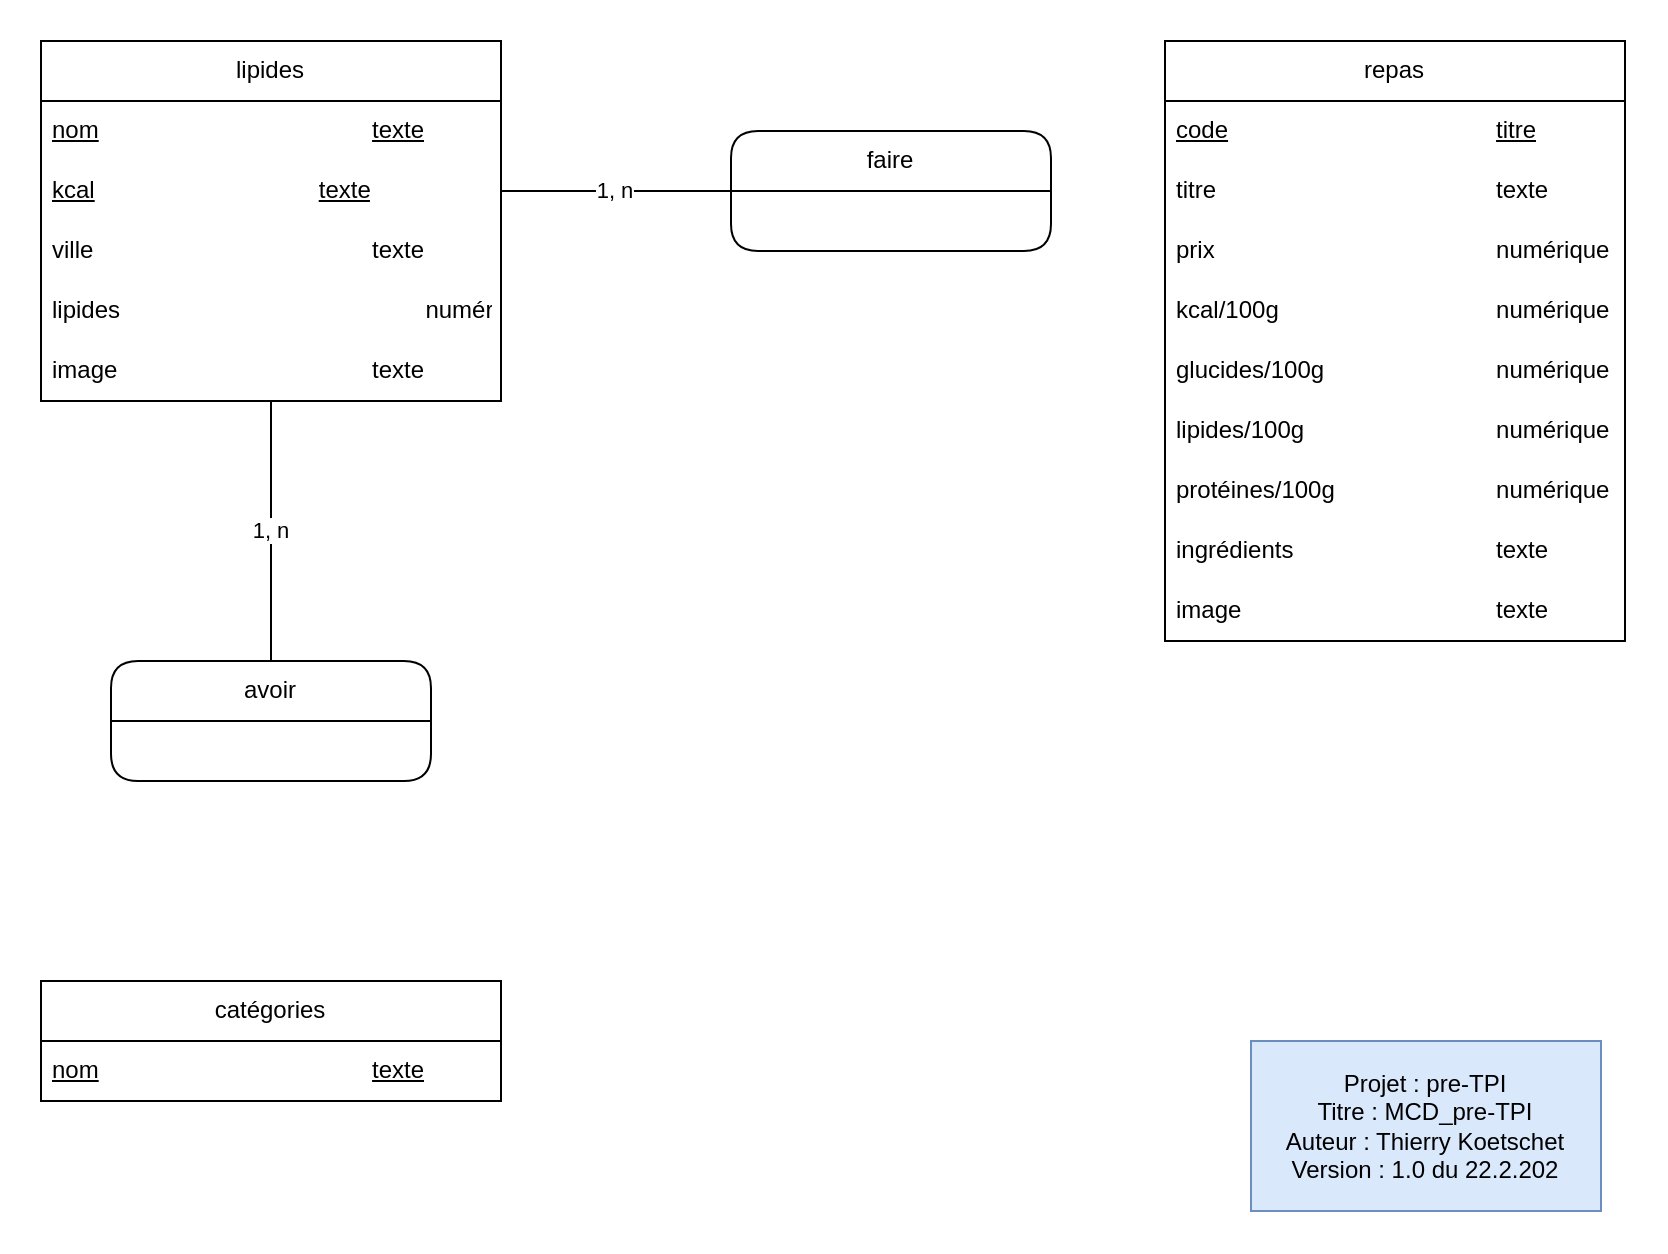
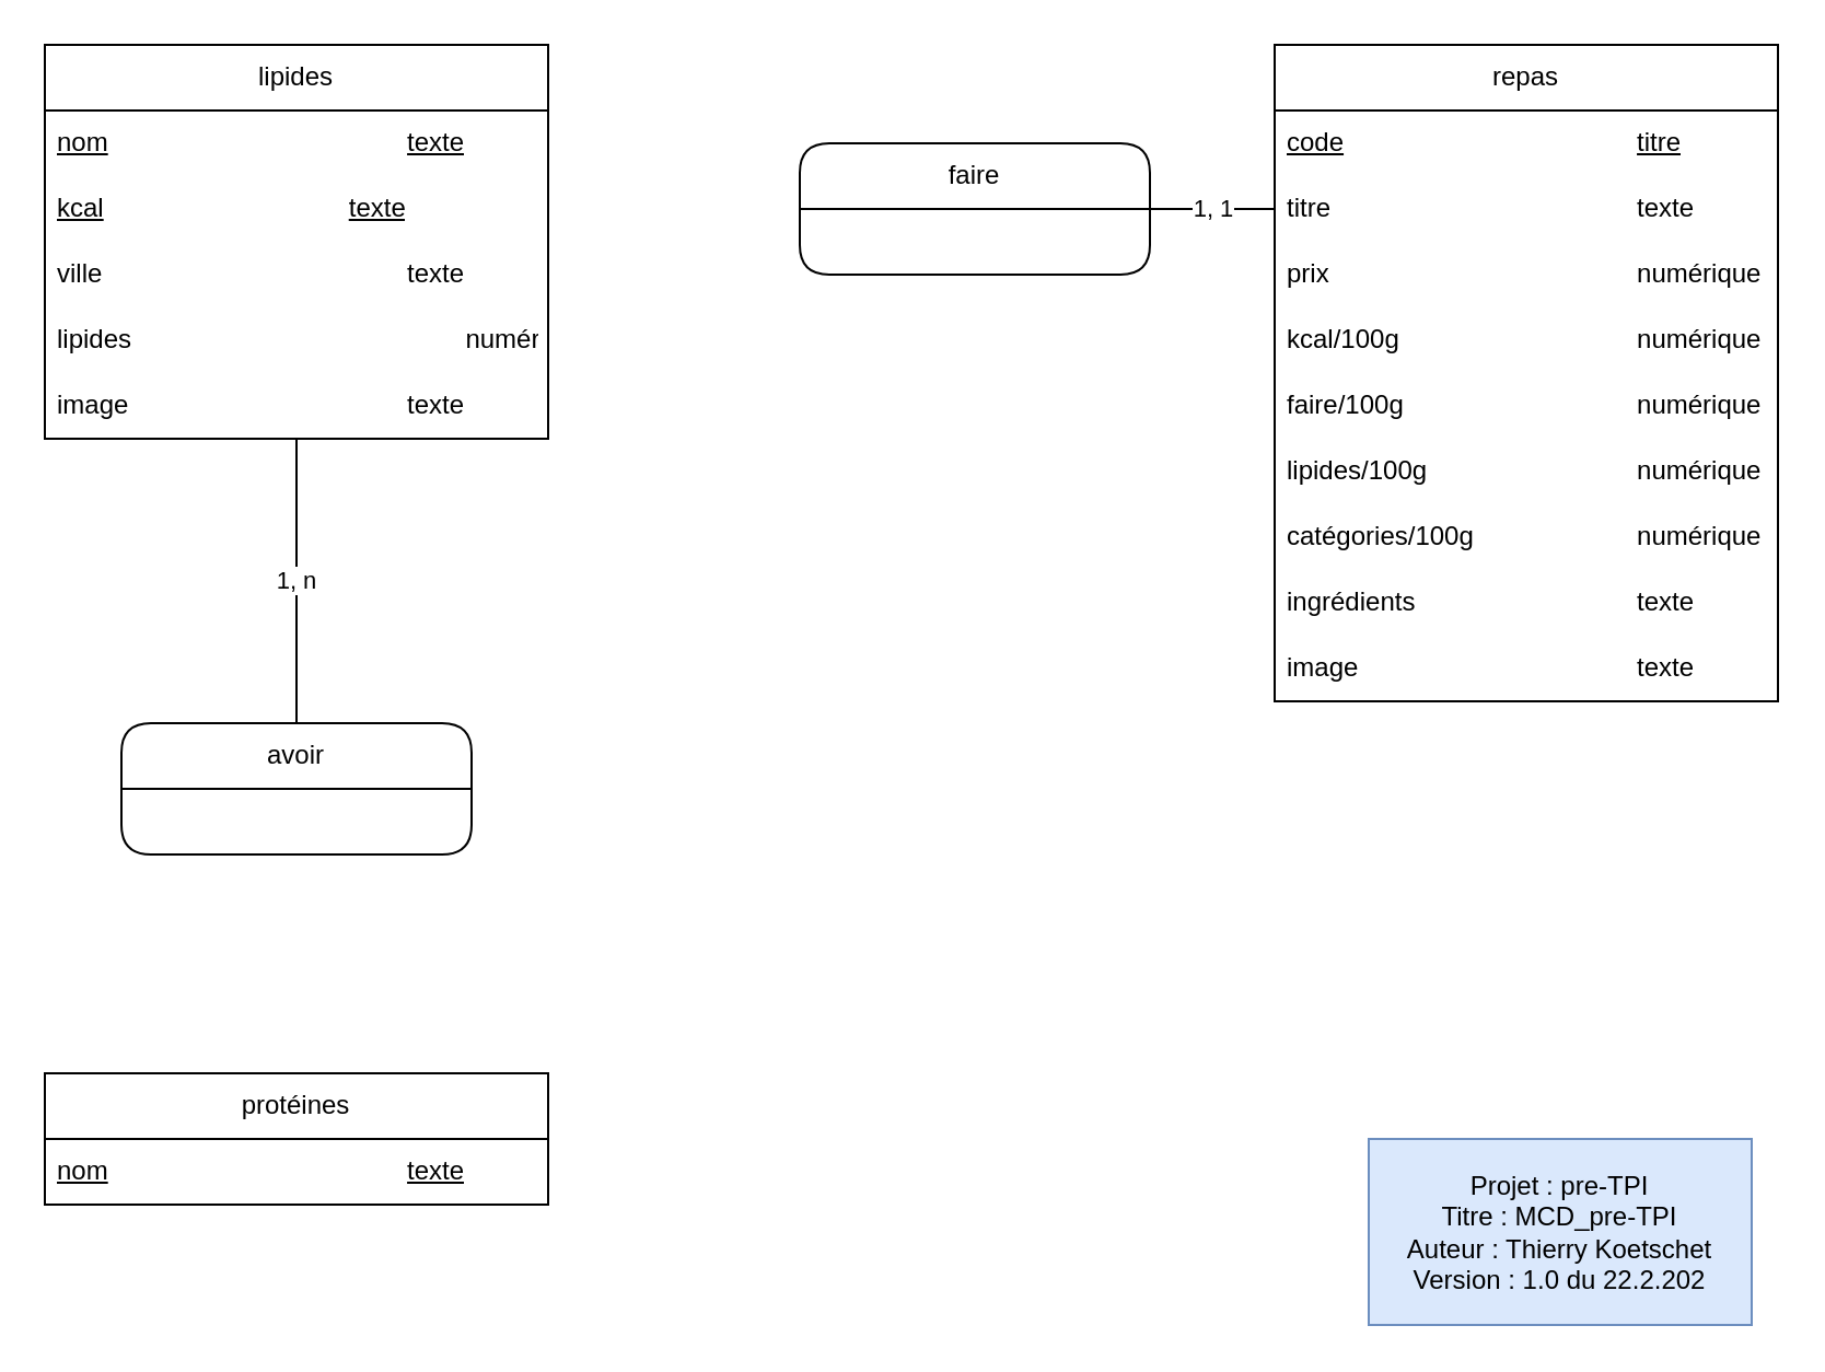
- <mxCell id="23" value="1, n" style="edgeStyle=orthogonalEdgeStyle;rounded=0;orthogonalLoop=1;jettySize=auto;html=1;exitX=0;exitY=0.5;exitDx=0;exitDy=0;entryX=1;entryY=0.5;entryDx=0;entryDy=0;endArrow=none;endFill=0;" parent="1" source="25" target="4" edge="1"><mxGeometry relative="1" as="geometry" /></mxCell>
+ <mxCell id="24" value="1, 1" style="edgeStyle=orthogonalEdgeStyle;rounded=0;orthogonalLoop=1;jettySize=auto;html=1;exitX=1;exitY=0.5;exitDx=0;exitDy=0;entryX=0;entryY=0.5;entryDx=0;entryDy=0;endArrow=none;endFill=0;" parent="1" source="25" target="10" edge="1"><mxGeometry relative="1" as="geometry" /></mxCell>
- <mxCell id="13" value="glucides/100g&lt;span style=&quot;white-space: pre;&quot;&gt;&#09;&lt;/span&gt;&lt;span style=&quot;white-space: pre;&quot;&gt;&#09;&lt;/span&gt;&lt;span style=&quot;white-space: pre;&quot;&gt;&#09;&lt;/span&gt;&lt;span style=&quot;white-space: pre;&quot;&gt;&#09;&lt;/span&gt;numérique" style="text;strokeColor=none;fillColor=none;align=left;verticalAlign=middle;spacingLeft=4;spacingRight=4;overflow=hidden;points=[[0,0.5],[1,0.5]];portConstraint=eastwest;rotatable=0;whiteSpace=wrap;html=1;" parent="8" vertex="1"><mxGeometry y="150" width="230" height="30" as="geometry" /></mxCell>
+ <mxCell id="13" value="faire/100g&lt;span style=&quot;white-space: pre;&quot;&gt;&#09;&lt;/span&gt;&lt;span style=&quot;white-space: pre;&quot;&gt;&#09;&lt;/span&gt;&lt;span style=&quot;white-space: pre;&quot;&gt;&#09;&lt;/span&gt;&lt;span style=&quot;white-space: pre;&quot;&gt;&#09;&lt;/span&gt;numérique" style="text;strokeColor=none;fillColor=none;align=left;verticalAlign=middle;spacingLeft=4;spacingRight=4;overflow=hidden;points=[[0,0.5],[1,0.5]];portConstraint=eastwest;rotatable=0;whiteSpace=wrap;html=1;" parent="8" vertex="1"><mxGeometry y="150" width="230" height="30" as="geometry" /></mxCell>
- <mxCell id="15" value="protéines/100g&lt;span style=&quot;white-space: pre;&quot;&gt;&#09;&lt;/span&gt;&lt;span style=&quot;white-space: pre;&quot;&gt;&#09;&lt;/span&gt;&lt;span style=&quot;white-space: pre;&quot;&gt;&#09;&lt;/span&gt;numérique" style="text;strokeColor=none;fillColor=none;align=left;verticalAlign=middle;spacingLeft=4;spacingRight=4;overflow=hidden;points=[[0,0.5],[1,0.5]];portConstraint=eastwest;rotatable=0;whiteSpace=wrap;html=1;" parent="8" vertex="1"><mxGeometry y="210" width="230" height="30" as="geometry" /></mxCell>
+ <mxCell id="15" value="catégories/100g&lt;span style=&quot;white-space: pre;&quot;&gt;&#09;&lt;/span&gt;&lt;span style=&quot;white-space: pre;&quot;&gt;&#09;&lt;/span&gt;&lt;span style=&quot;white-space: pre;&quot;&gt;&#09;&lt;/span&gt;numérique" style="text;strokeColor=none;fillColor=none;align=left;verticalAlign=middle;spacingLeft=4;spacingRight=4;overflow=hidden;points=[[0,0.5],[1,0.5]];portConstraint=eastwest;rotatable=0;whiteSpace=wrap;html=1;" parent="8" vertex="1"><mxGeometry y="210" width="230" height="30" as="geometry" /></mxCell>
- <mxCell id="18" value="catégories" style="swimlane;fontStyle=0;childLayout=stackLayout;horizontal=1;startSize=30;horizontalStack=0;resizeParent=1;resizeParentMax=0;resizeLast=0;collapsible=1;marginBottom=0;whiteSpace=wrap;html=1;" parent="1" vertex="1"><mxGeometry x="20" y="490" width="230" height="60" as="geometry" /></mxCell>
+ <mxCell id="18" value="protéines" style="swimlane;fontStyle=0;childLayout=stackLayout;horizontal=1;startSize=30;horizontalStack=0;resizeParent=1;resizeParentMax=0;resizeLast=0;collapsible=1;marginBottom=0;whiteSpace=wrap;html=1;" parent="1" vertex="1"><mxGeometry x="20" y="490" width="230" height="60" as="geometry" /></mxCell>
